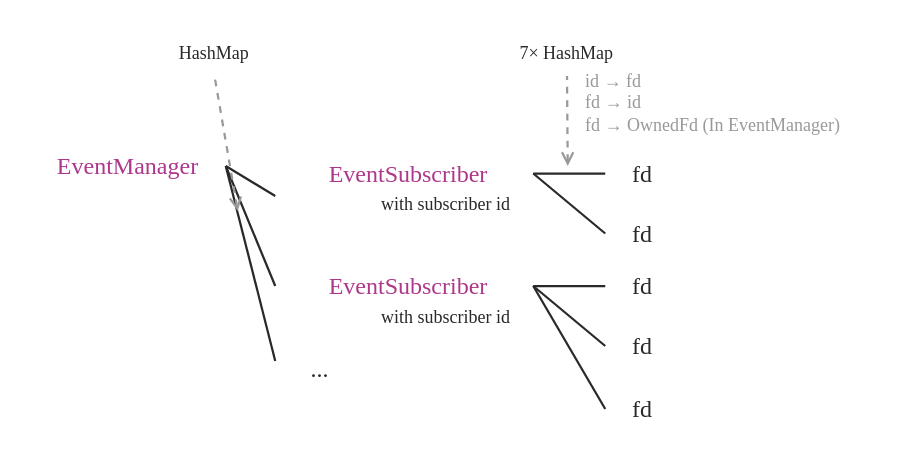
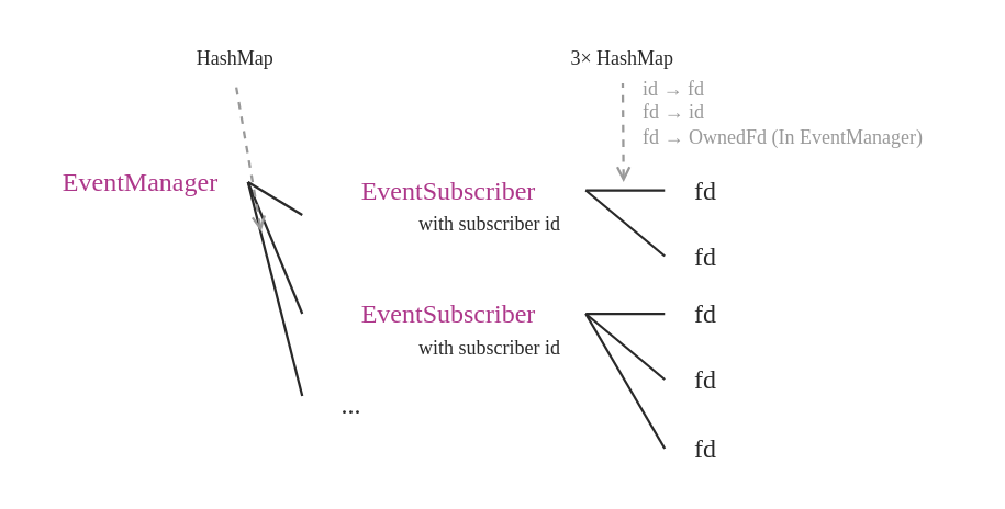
- <mxCell id="24" value="&lt;font style=&quot;font-size: 12px;&quot;&gt;7× HashMap&lt;/font&gt;" style="text;html=1;align=center;verticalAlign=middle;whiteSpace=wrap;rounded=0;fontSize=14;fontColor=#292929;fontFamily=Nunito;fontStyle=0;convertToSvg=1;fontSource=https%3A%2F%2Ffonts.googleapis.com%2Fcss%3Ffamily%3DNunito;" vertex="1" parent="1"><mxGeometry x="323" y="20" width="109" height="30" as="geometry" /></mxCell>
+ <mxCell id="24" value="&lt;font style=&quot;font-size: 12px;&quot;&gt;3× HashMap&lt;/font&gt;" style="text;html=1;align=center;verticalAlign=middle;whiteSpace=wrap;rounded=0;fontSize=14;fontColor=#292929;fontFamily=Nunito;fontStyle=0;convertToSvg=1;fontSource=https%3A%2F%2Ffonts.googleapis.com%2Fcss%3Ffamily%3DNunito;" vertex="1" parent="1"><mxGeometry x="323" y="20" width="109" height="30" as="geometry" /></mxCell>
